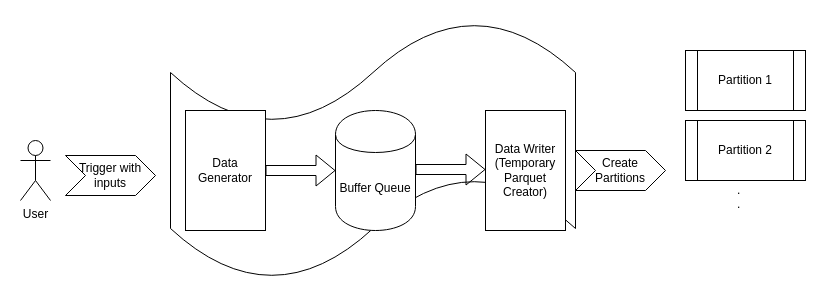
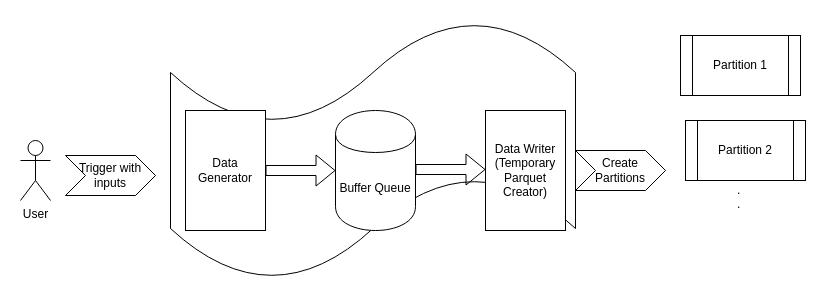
- <mxCell id="11" value="Partition 1" style="shape=process;whiteSpace=wrap;html=1;backgroundOutline=1;" vertex="1" parent="1"><mxGeometry x="685" y="50" width="120" height="60" as="geometry" /></mxCell>
+ <mxCell id="11" value="Partition 1" style="shape=process;whiteSpace=wrap;html=1;backgroundOutline=1;" vertex="1" parent="1"><mxGeometry x="680" y="35" width="120" height="60" as="geometry" /></mxCell>
